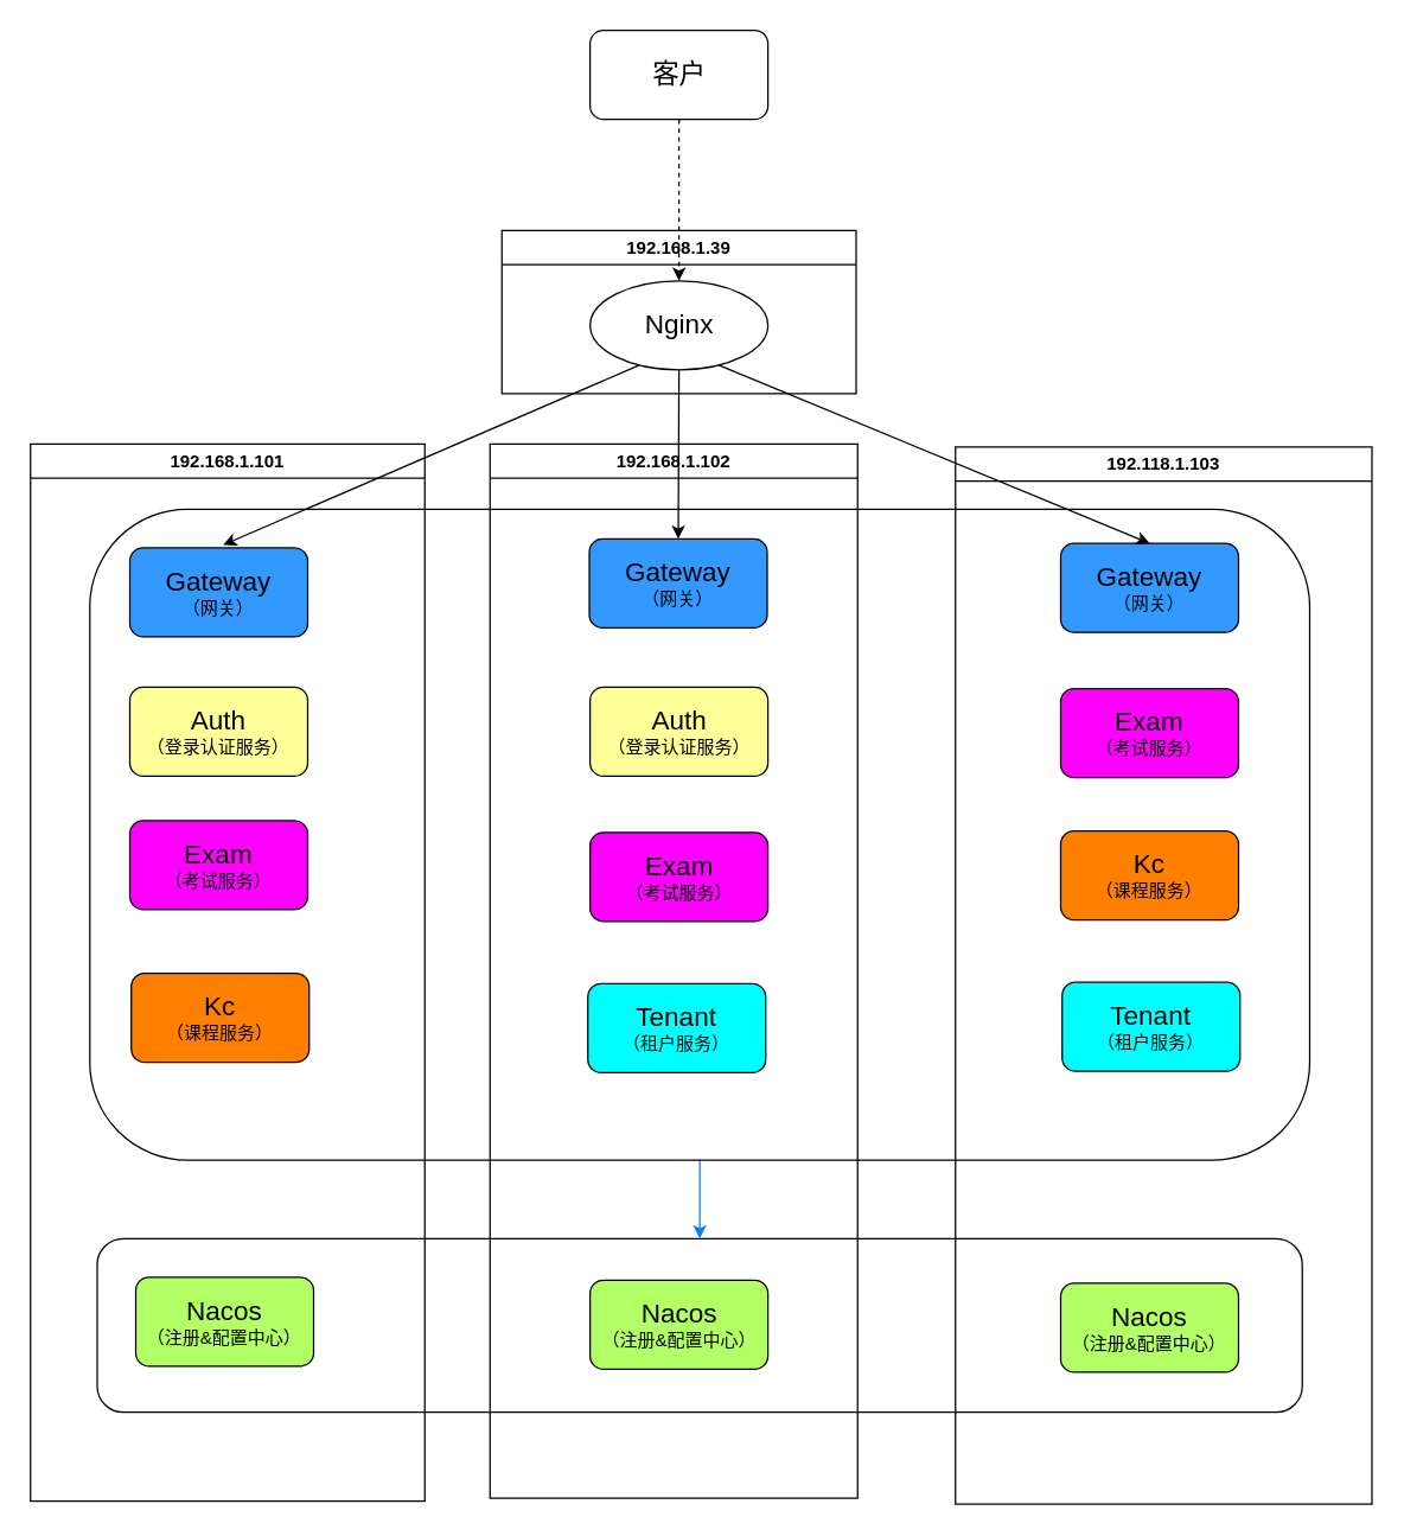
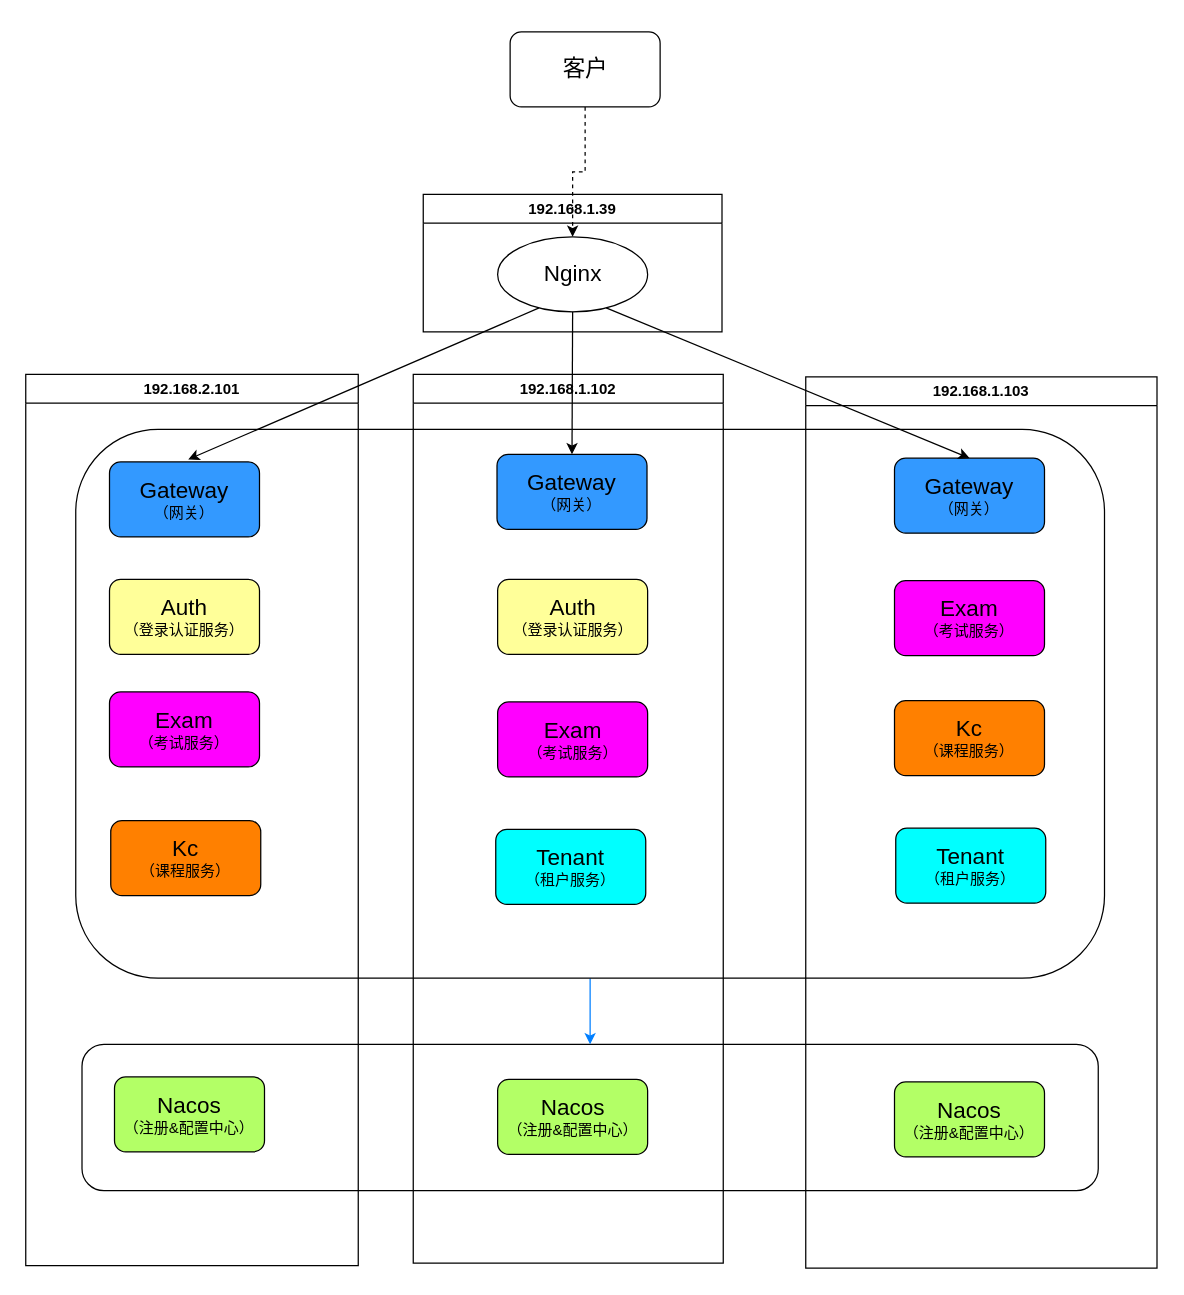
- <mxCell id="29" value="&lt;span style=&quot;font-size: 18px;&quot;&gt;客户&lt;br&gt;&lt;/span&gt;" style="rounded=1;whiteSpace=wrap;html=1;fillColor=#FFFFFF;" parent="1" vertex="1"><mxGeometry x="397.5" y="20" width="120" height="60" as="geometry" /></mxCell>
+ <mxCell id="29" value="&lt;span style=&quot;font-size: 18px;&quot;&gt;客户&lt;br&gt;&lt;/span&gt;" style="rounded=1;whiteSpace=wrap;html=1;fillColor=#FFFFFF;" parent="1" vertex="1"><mxGeometry x="407.5" y="25" width="120" height="60" as="geometry" /></mxCell>
- <mxCell id="5" value="192.168.1.101" style="swimlane;whiteSpace=wrap;html=1;fillColor=none;" parent="1" vertex="1"><mxGeometry x="20" y="299" width="266" height="713" as="geometry" /></mxCell>
+ <mxCell id="5" value="192.168.2.101" style="swimlane;whiteSpace=wrap;html=1;fillColor=none;" parent="1" vertex="1"><mxGeometry x="20" y="299" width="266" height="713" as="geometry" /></mxCell>
- <mxCell id="18" value="192.118.1.103" style="swimlane;whiteSpace=wrap;html=1;" parent="1" vertex="1"><mxGeometry x="644" y="301" width="281" height="713" as="geometry" /></mxCell>
+ <mxCell id="18" value="192.168.1.103" style="swimlane;whiteSpace=wrap;html=1;" parent="1" vertex="1"><mxGeometry x="644" y="301" width="281" height="713" as="geometry" /></mxCell>
